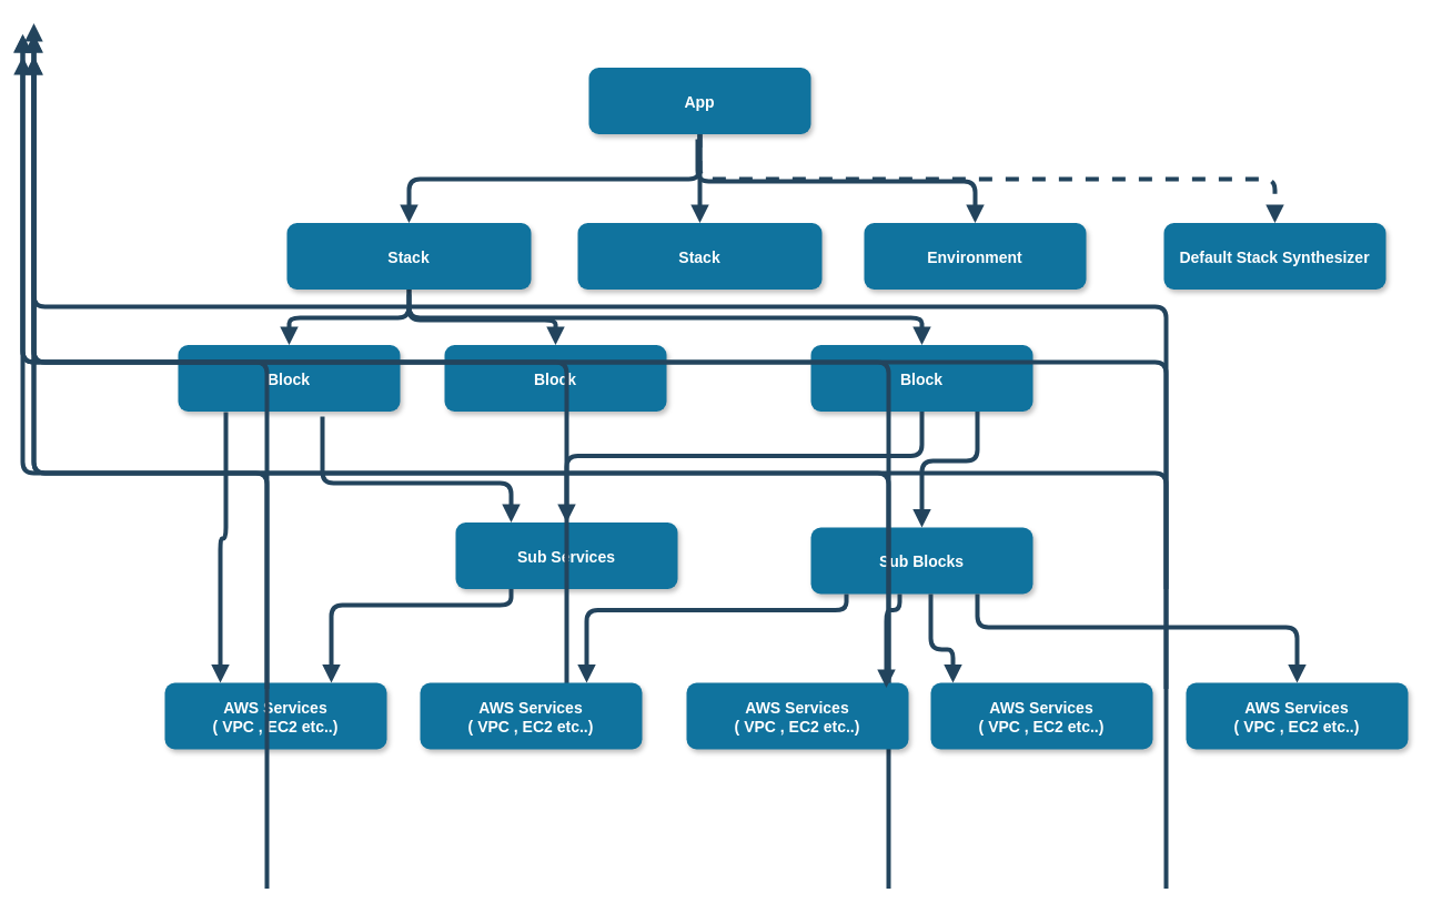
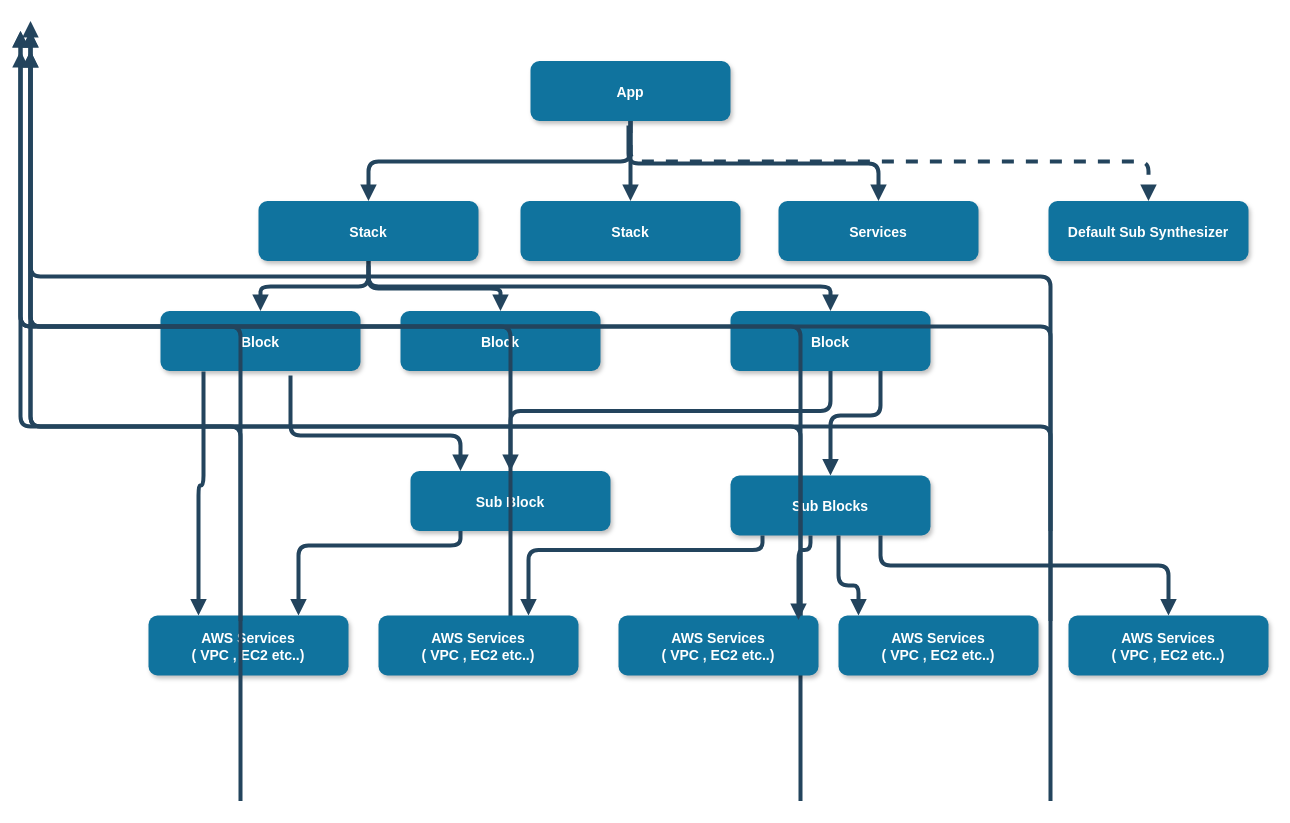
- <mxCell id="7" value="Environment" style="rounded=1;fillColor=#10739E;strokeColor=none;shadow=1;gradientColor=none;fontStyle=1;fontColor=#FFFFFF;fontSize=14;" parent="1" vertex="1"><mxGeometry x="778" y="200.5" width="200" height="60" as="geometry" /></mxCell>
+ <mxCell id="7" value="Services" style="rounded=1;fillColor=#10739E;strokeColor=none;shadow=1;gradientColor=none;fontStyle=1;fontColor=#FFFFFF;fontSize=14;" parent="1" vertex="1"><mxGeometry x="778" y="200.5" width="200" height="60" as="geometry" /></mxCell>
- <mxCell id="26" value="Default Stack Synthesizer" style="rounded=1;fillColor=#10739E;strokeColor=none;shadow=1;gradientColor=none;fontStyle=1;fontColor=#FFFFFF;fontSize=14;" vertex="1" parent="1"><mxGeometry x="1048" y="200.5" width="200" height="60" as="geometry" /></mxCell>
+ <mxCell id="26" value="Default Sub Synthesizer" style="rounded=1;fillColor=#10739E;strokeColor=none;shadow=1;gradientColor=none;fontStyle=1;fontColor=#FFFFFF;fontSize=14;" vertex="1" parent="1"><mxGeometry x="1048" y="200.5" width="200" height="60" as="geometry" /></mxCell>
- <mxCell id="9" value="Sub Services" style="rounded=1;fillColor=#10739E;strokeColor=none;shadow=1;gradientColor=none;fontStyle=1;fontColor=#FFFFFF;fontSize=14;" parent="1" vertex="1"><mxGeometry x="410" y="470.5" width="200" height="60" as="geometry" /></mxCell>
+ <mxCell id="9" value="Sub Block" style="rounded=1;fillColor=#10739E;strokeColor=none;shadow=1;gradientColor=none;fontStyle=1;fontColor=#FFFFFF;fontSize=14;" parent="1" vertex="1"><mxGeometry x="410" y="470.5" width="200" height="60" as="geometry" /></mxCell>
